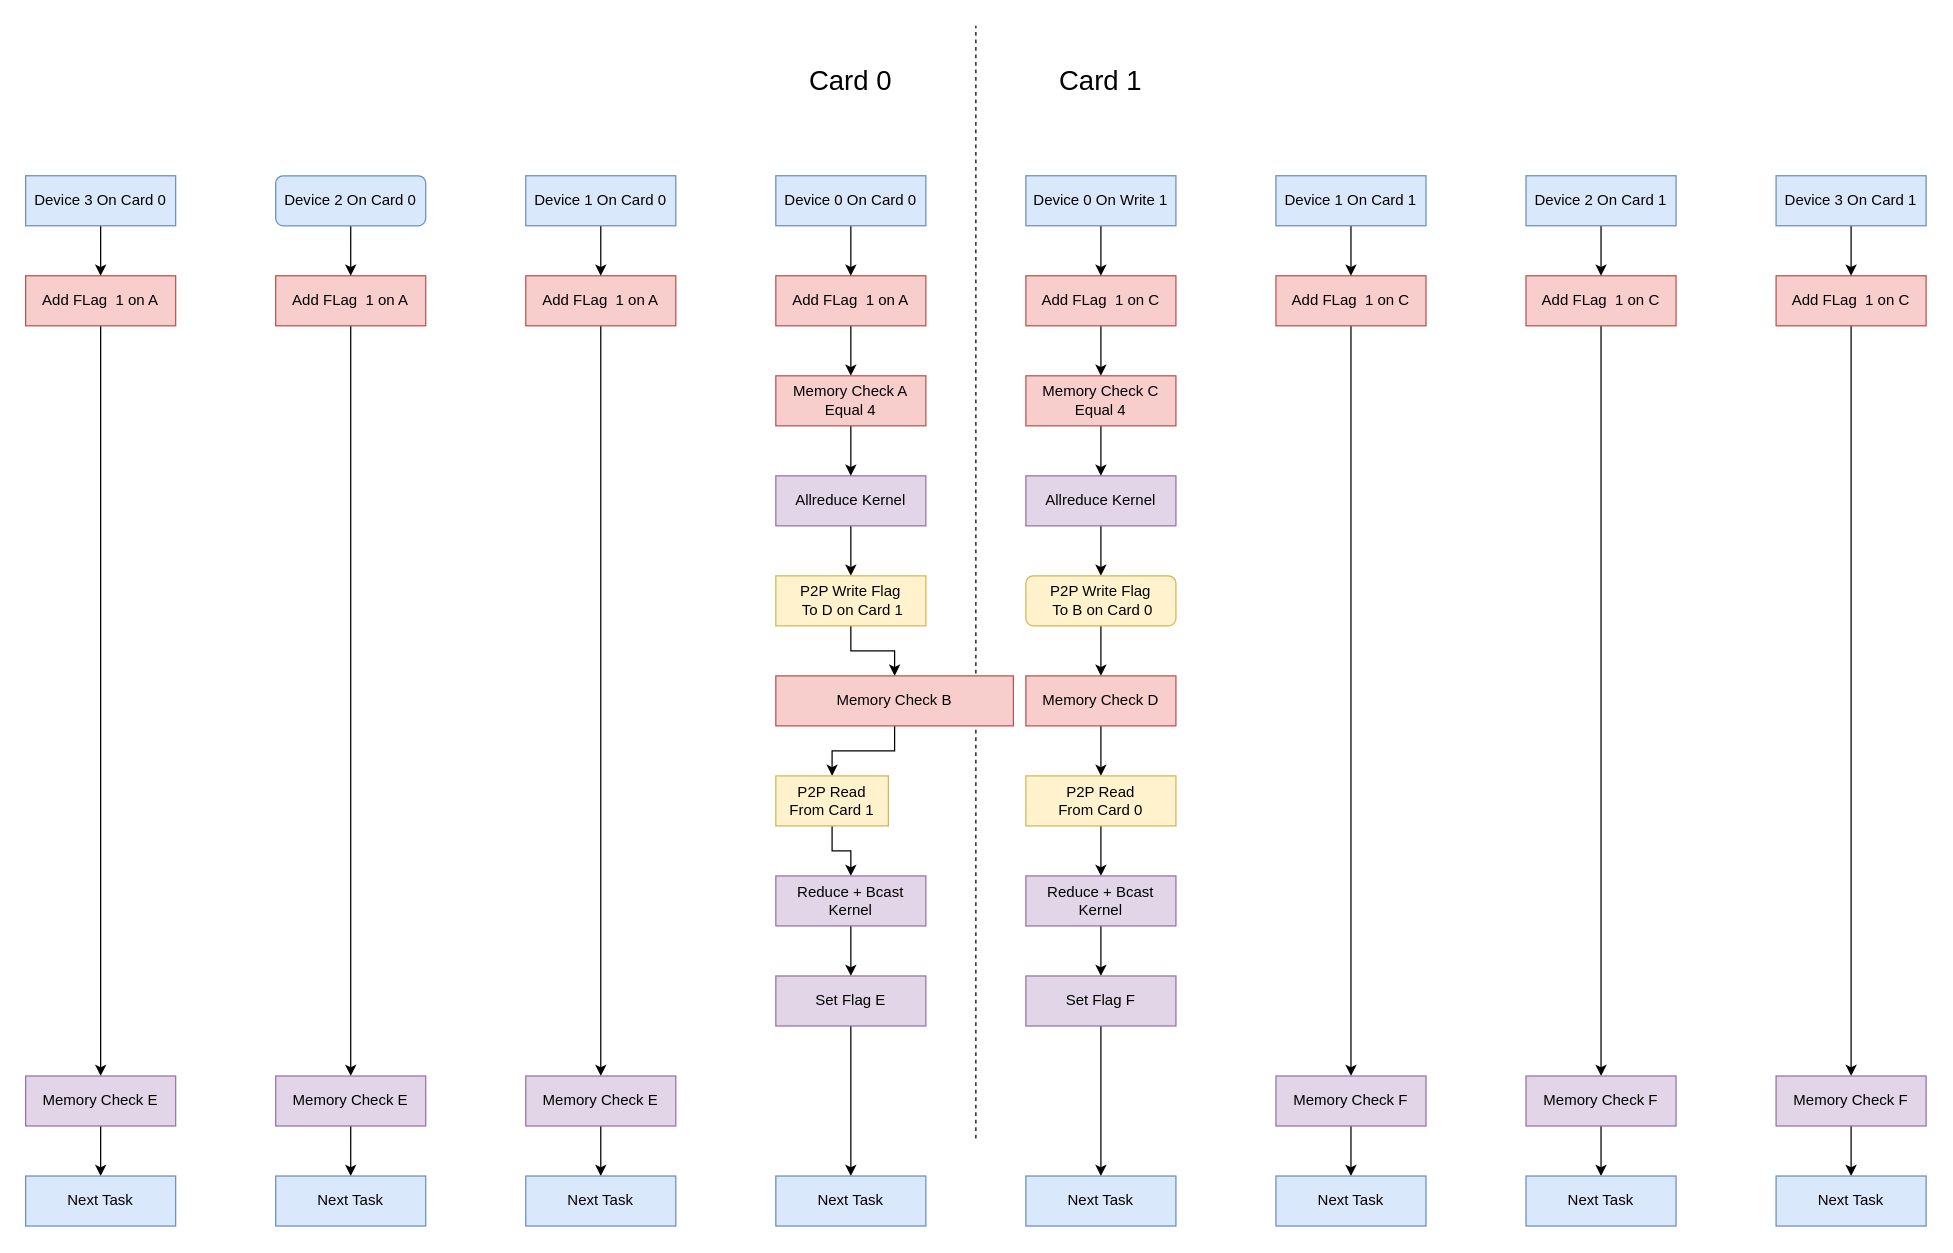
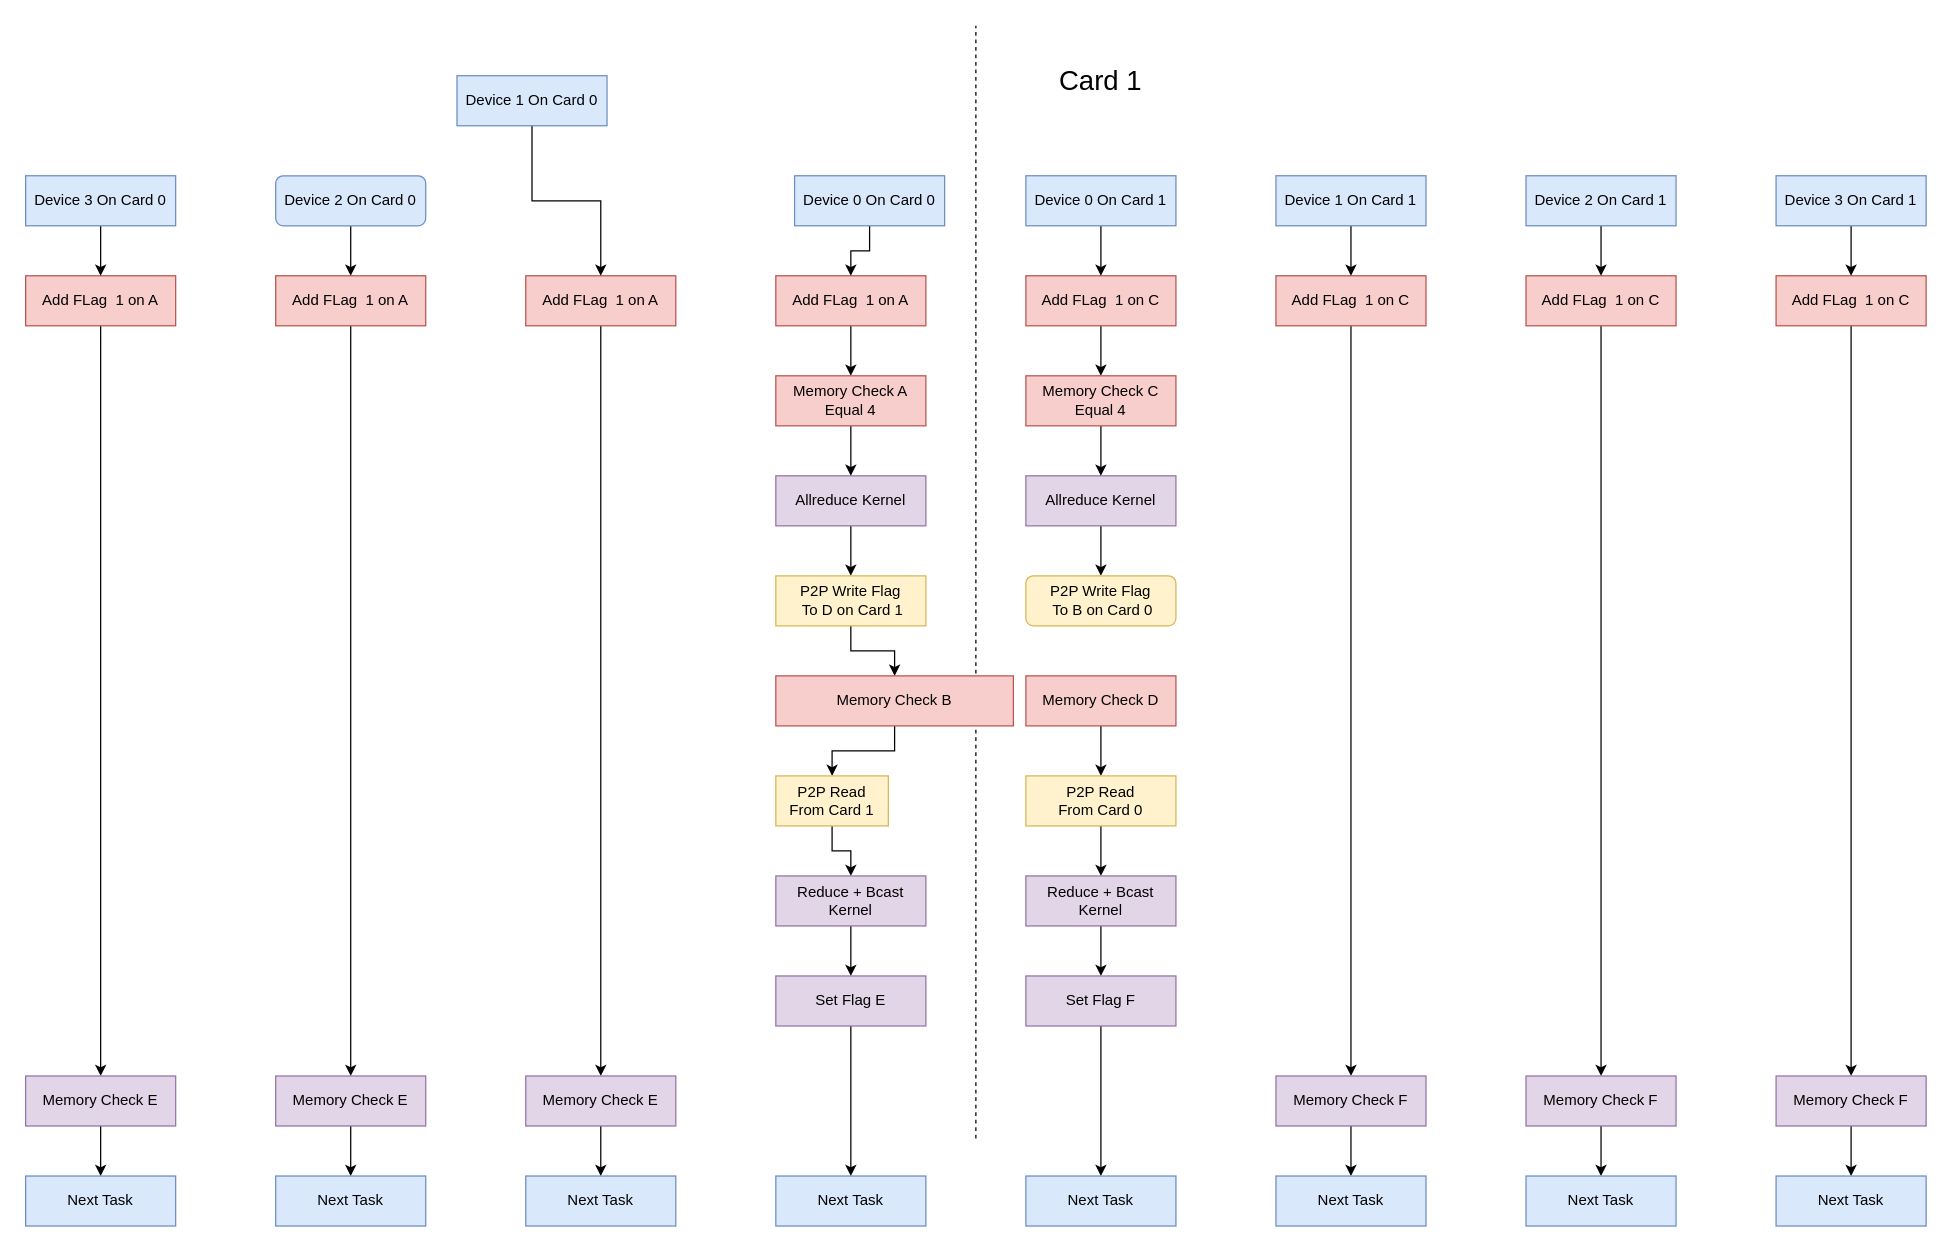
- <mxCell id="75" value="&lt;font style=&quot;font-size: 22px;&quot;&gt;Card 0&lt;/font&gt;" style="text;html=1;strokeColor=none;fillColor=none;align=center;verticalAlign=middle;whiteSpace=wrap;rounded=0;" vertex="1" parent="1"><mxGeometry x="630" y="50" width="100" height="30" as="geometry" /></mxCell>
- <mxCell id="13" value="Device 1 On Card 0" style="rounded=0;whiteSpace=wrap;html=1;fillColor=#dae8fc;strokeColor=#6c8ebf;" vertex="1" parent="1"><mxGeometry x="420" y="140" width="120" height="40" as="geometry" /></mxCell>
+ <mxCell id="13" value="Device 1 On Card 0" style="rounded=0;whiteSpace=wrap;html=1;fillColor=#dae8fc;strokeColor=#6c8ebf;" vertex="1" parent="1"><mxGeometry x="365" y="60" width="120" height="40" as="geometry" /></mxCell>
- <mxCell id="17" value="Device 0 On Card 0" style="rounded=0;whiteSpace=wrap;html=1;fillColor=#dae8fc;strokeColor=#6c8ebf;" vertex="1" parent="1"><mxGeometry x="620" y="140" width="120" height="40" as="geometry" /></mxCell>
+ <mxCell id="17" value="Device 0 On Card 0" style="rounded=0;whiteSpace=wrap;html=1;fillColor=#dae8fc;strokeColor=#6c8ebf;" vertex="1" parent="1"><mxGeometry x="635" y="140" width="120" height="40" as="geometry" /></mxCell>
- <mxCell id="32" value="Device 0 On Write 1" style="rounded=0;whiteSpace=wrap;html=1;fillColor=#dae8fc;strokeColor=#6c8ebf;" vertex="1" parent="1"><mxGeometry x="820" y="140" width="120" height="40" as="geometry" /></mxCell>
+ <mxCell id="32" value="Device 0 On Card 1" style="rounded=0;whiteSpace=wrap;html=1;fillColor=#dae8fc;strokeColor=#6c8ebf;" vertex="1" parent="1"><mxGeometry x="820" y="140" width="120" height="40" as="geometry" /></mxCell>
- <mxCell id="35" value="" style="edgeStyle=orthogonalEdgeStyle;rounded=0;orthogonalLoop=1;jettySize=auto;html=1;" edge="1" parent="1" source="36" target="38"><mxGeometry relative="1" as="geometry" /></mxCell>
